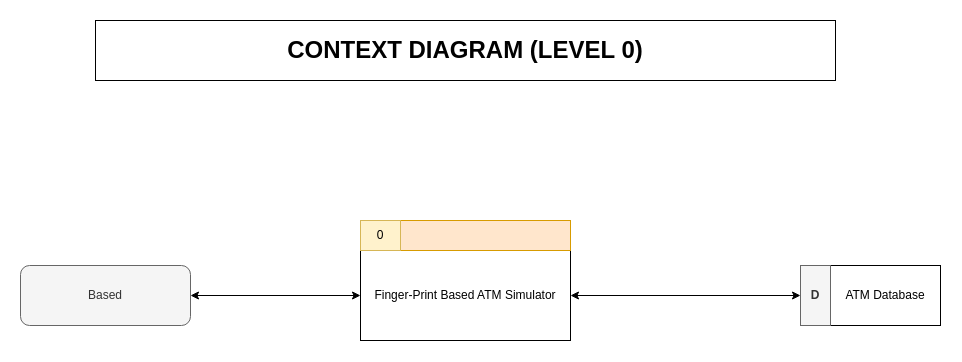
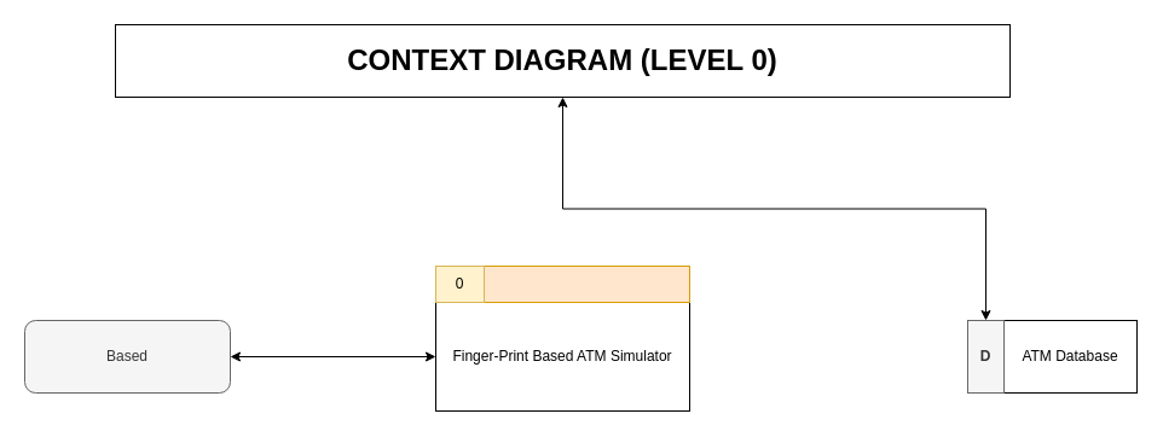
- <mxCell id="8" style="edgeStyle=orthogonalEdgeStyle;rounded=0;orthogonalLoop=1;jettySize=auto;html=1;entryX=1;entryY=0.5;entryDx=0;entryDy=0;startArrow=classic;startFill=1;" parent="1" source="9" target="2" edge="1"><mxGeometry relative="1" as="geometry" /></mxCell>
+ <mxCell id="8" style="edgeStyle=orthogonalEdgeStyle;rounded=0;orthogonalLoop=1;jettySize=auto;html=1;startArrow=classic;startFill=1;" parent="1" source="9" target="10" edge="1"><mxGeometry relative="1" as="geometry" /></mxCell>
